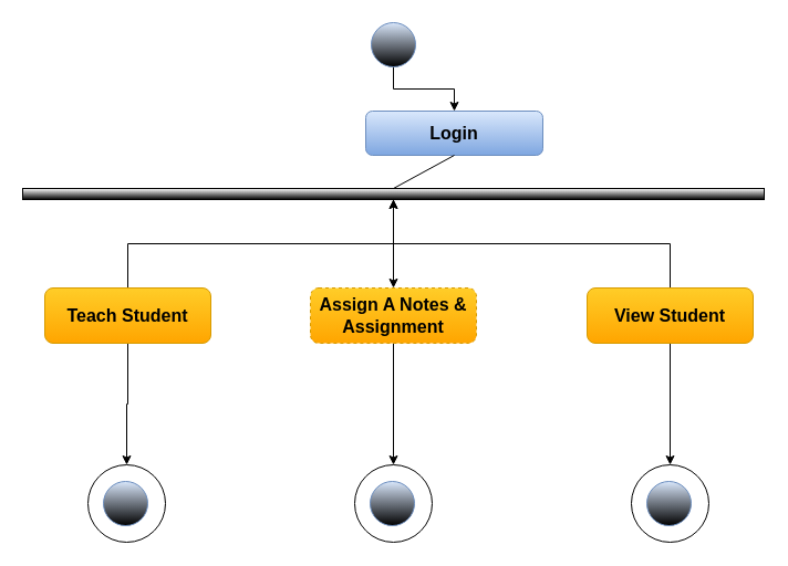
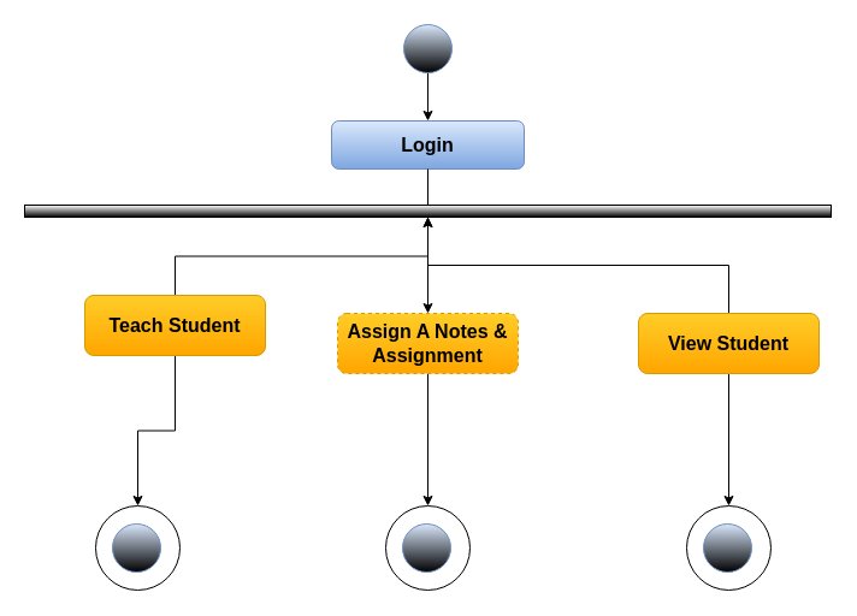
- <mxCell id="2" value="&lt;b&gt;&lt;font style=&quot;font-size: 16px&quot;&gt;Login&lt;/font&gt;&lt;/b&gt;" style="rounded=1;whiteSpace=wrap;html=1;gradientColor=#7ea6e0;fillColor=#dae8fc;strokeColor=#6c8ebf;" vertex="1" parent="1"><mxGeometry x="330" y="100" width="160" height="40" as="geometry" /></mxCell>
+ <mxCell id="2" value="&lt;b&gt;&lt;font style=&quot;font-size: 16px&quot;&gt;Login&lt;/font&gt;&lt;/b&gt;" style="rounded=1;whiteSpace=wrap;html=1;gradientColor=#7ea6e0;fillColor=#dae8fc;strokeColor=#6c8ebf;" vertex="1" parent="1"><mxGeometry x="275" y="100" width="160" height="40" as="geometry" /></mxCell>
- <mxCell id="10" value="&lt;b&gt;&lt;font style=&quot;font-size: 16px&quot;&gt;Teach Student&lt;/font&gt;&lt;/b&gt;" style="rounded=1;whiteSpace=wrap;html=1;gradientColor=#ffa500;fillColor=#ffcd28;strokeColor=#d79b00;" vertex="1" parent="1"><mxGeometry x="40" y="260" width="150" height="50" as="geometry" /></mxCell>
+ <mxCell id="10" value="&lt;b&gt;&lt;font style=&quot;font-size: 16px&quot;&gt;Teach Student&lt;/font&gt;&lt;/b&gt;" style="rounded=1;whiteSpace=wrap;html=1;gradientColor=#ffa500;fillColor=#ffcd28;strokeColor=#d79b00;" vertex="1" parent="1"><mxGeometry x="70" y="245" width="150" height="50" as="geometry" /></mxCell>
